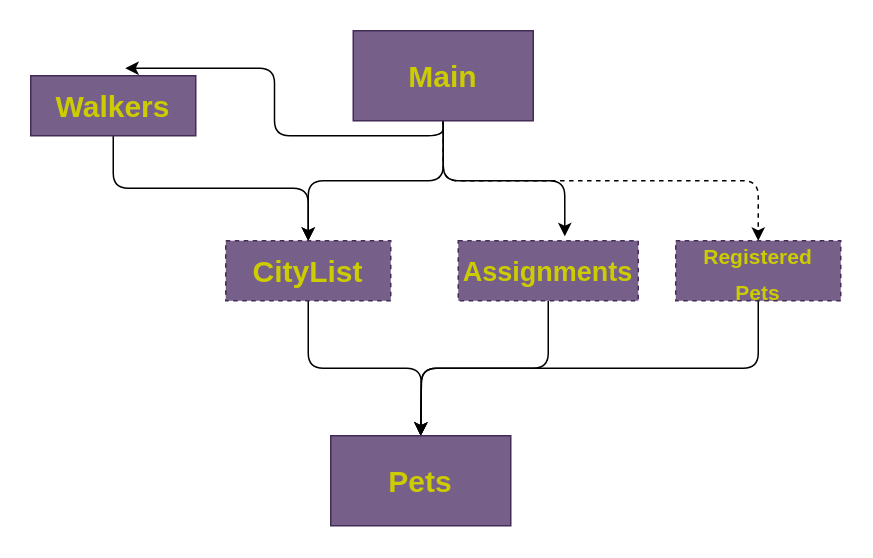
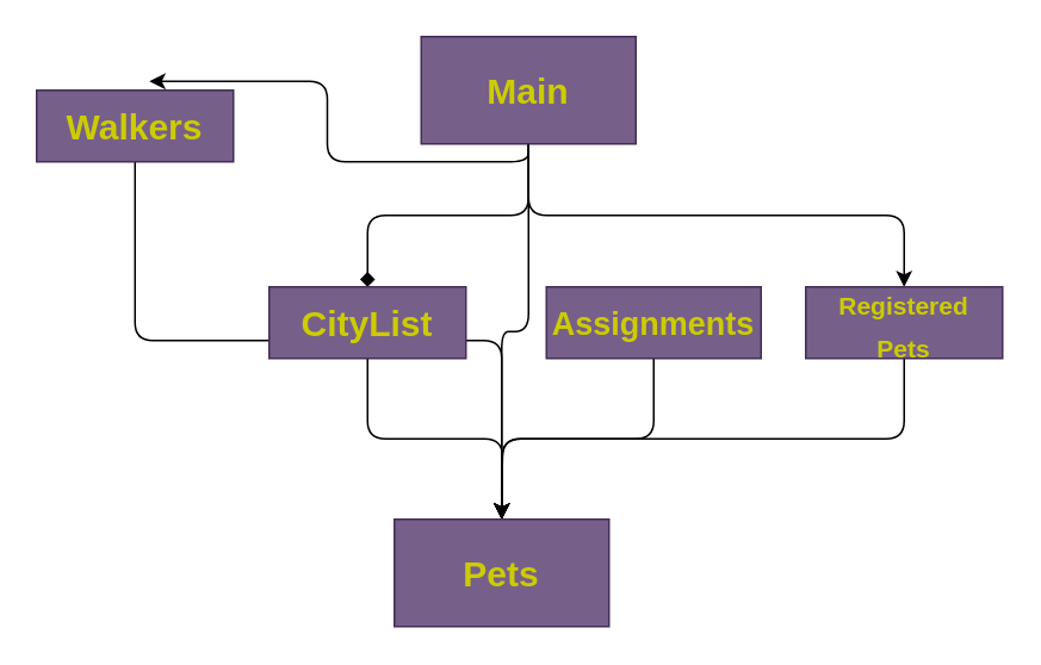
- <mxCell id="5" style="edgeStyle=orthogonalEdgeStyle;html=1;exitX=0.5;exitY=1;exitDx=0;exitDy=0;fontSize=16;fontColor=#CCCC00;dashed=1;" edge="1" parent="1" source="6" target="14"><mxGeometry relative="1" as="geometry" /></mxCell>
+ <mxCell id="5" style="edgeStyle=orthogonalEdgeStyle;html=1;exitX=0.5;exitY=1;exitDx=0;exitDy=0;fontSize=16;fontColor=#CCCC00;" edge="1" parent="1" source="6" target="14"><mxGeometry relative="1" as="geometry" /></mxCell>
- <mxCell id="7" style="edgeStyle=orthogonalEdgeStyle;html=1;exitX=0.5;exitY=1;exitDx=0;exitDy=0;fontSize=20;fontColor=#CCCC00;" edge="1" parent="1" source="8" target="10"><mxGeometry relative="1" as="geometry" /></mxCell>
+ <mxCell id="7" style="edgeStyle=orthogonalEdgeStyle;html=1;exitX=0.5;exitY=1;exitDx=0;exitDy=0;entryX=0.5;entryY=0;entryDx=0;entryDy=0;fontSize=20;fontColor=#CCCC00;" edge="1" parent="1" source="8" target="15"><mxGeometry relative="1" as="geometry" /></mxCell>
- <mxCell id="3" style="edgeStyle=orthogonalEdgeStyle;html=1;exitX=0.5;exitY=1;exitDx=0;exitDy=0;entryX=0.5;entryY=0;entryDx=0;entryDy=0;fontSize=20;fontColor=#CCCC00;" edge="1" parent="1" source="6" target="10"><mxGeometry relative="1" as="geometry" /></mxCell>
+ <mxCell id="3" style="edgeStyle=orthogonalEdgeStyle;html=1;exitX=0.5;exitY=1;exitDx=0;exitDy=0;entryX=0.5;entryY=0;entryDx=0;entryDy=0;fontSize=20;fontColor=#CCCC00;endArrow=diamond;" edge="1" parent="1" source="6" target="10"><mxGeometry relative="1" as="geometry" /></mxCell>
- <mxCell id="4" style="edgeStyle=orthogonalEdgeStyle;html=1;exitX=0.5;exitY=1;exitDx=0;exitDy=0;entryX=0.592;entryY=-0.075;entryDx=0;entryDy=0;entryPerimeter=0;fontSize=20;fontColor=#CCCC00;" edge="1" parent="1" source="6" target="12"><mxGeometry relative="1" as="geometry" /></mxCell>
+ <mxCell id="4" style="edgeStyle=orthogonalEdgeStyle;html=1;exitX=0.5;exitY=1;exitDx=0;exitDy=0;fontSize=20;fontColor=#CCCC00;" edge="1" parent="1" source="6" target="15"><mxGeometry relative="1" as="geometry" /></mxCell>
- <mxCell id="10" value="&lt;font color=&quot;#cccc00&quot;&gt;&lt;b&gt;CityList&lt;/b&gt;&lt;/font&gt;" style="whiteSpace=wrap;html=1;fontSize=20;fontColor=#ffffff;fillColor=#76608a;strokeColor=#432D57;dashed=1;" vertex="1" parent="1"><mxGeometry x="150" y="160" width="110" height="40" as="geometry" /></mxCell>
+ <mxCell id="10" value="&lt;font color=&quot;#cccc00&quot;&gt;&lt;b&gt;CityList&lt;/b&gt;&lt;/font&gt;" style="whiteSpace=wrap;html=1;fontSize=20;fontColor=#ffffff;fillColor=#76608a;strokeColor=#432D57;" vertex="1" parent="1"><mxGeometry x="150" y="160" width="110" height="40" as="geometry" /></mxCell>
- <mxCell id="12" value="&lt;font size=&quot;1&quot; color=&quot;#cccc00&quot;&gt;&lt;b style=&quot;font-size: 18px;&quot;&gt;Assignments&lt;/b&gt;&lt;/font&gt;" style="whiteSpace=wrap;html=1;fontSize=20;fontColor=#ffffff;fillColor=#76608a;strokeColor=#432D57;dashed=1;" vertex="1" parent="1"><mxGeometry x="305" y="160" width="120" height="40" as="geometry" /></mxCell>
+ <mxCell id="12" value="&lt;font size=&quot;1&quot; color=&quot;#cccc00&quot;&gt;&lt;b style=&quot;font-size: 18px;&quot;&gt;Assignments&lt;/b&gt;&lt;/font&gt;" style="whiteSpace=wrap;html=1;fontSize=20;fontColor=#ffffff;fillColor=#76608a;strokeColor=#432D57;" vertex="1" parent="1"><mxGeometry x="305" y="160" width="120" height="40" as="geometry" /></mxCell>
- <mxCell id="14" value="&lt;font style=&quot;font-size: 14px;&quot; color=&quot;#cccc00&quot;&gt;&lt;b&gt;Registered&lt;br&gt;Pets&lt;/b&gt;&lt;br&gt;&lt;/font&gt;" style="whiteSpace=wrap;html=1;fontSize=20;fontColor=#ffffff;fillColor=#76608a;strokeColor=#432D57;dashed=1;" vertex="1" parent="1"><mxGeometry x="450" y="160" width="110" height="40" as="geometry" /></mxCell>
+ <mxCell id="14" value="&lt;font style=&quot;font-size: 14px;&quot; color=&quot;#cccc00&quot;&gt;&lt;b&gt;Registered&lt;br&gt;Pets&lt;/b&gt;&lt;br&gt;&lt;/font&gt;" style="whiteSpace=wrap;html=1;fontSize=20;fontColor=#ffffff;fillColor=#76608a;strokeColor=#432D57;" vertex="1" parent="1"><mxGeometry x="450" y="160" width="110" height="40" as="geometry" /></mxCell>
